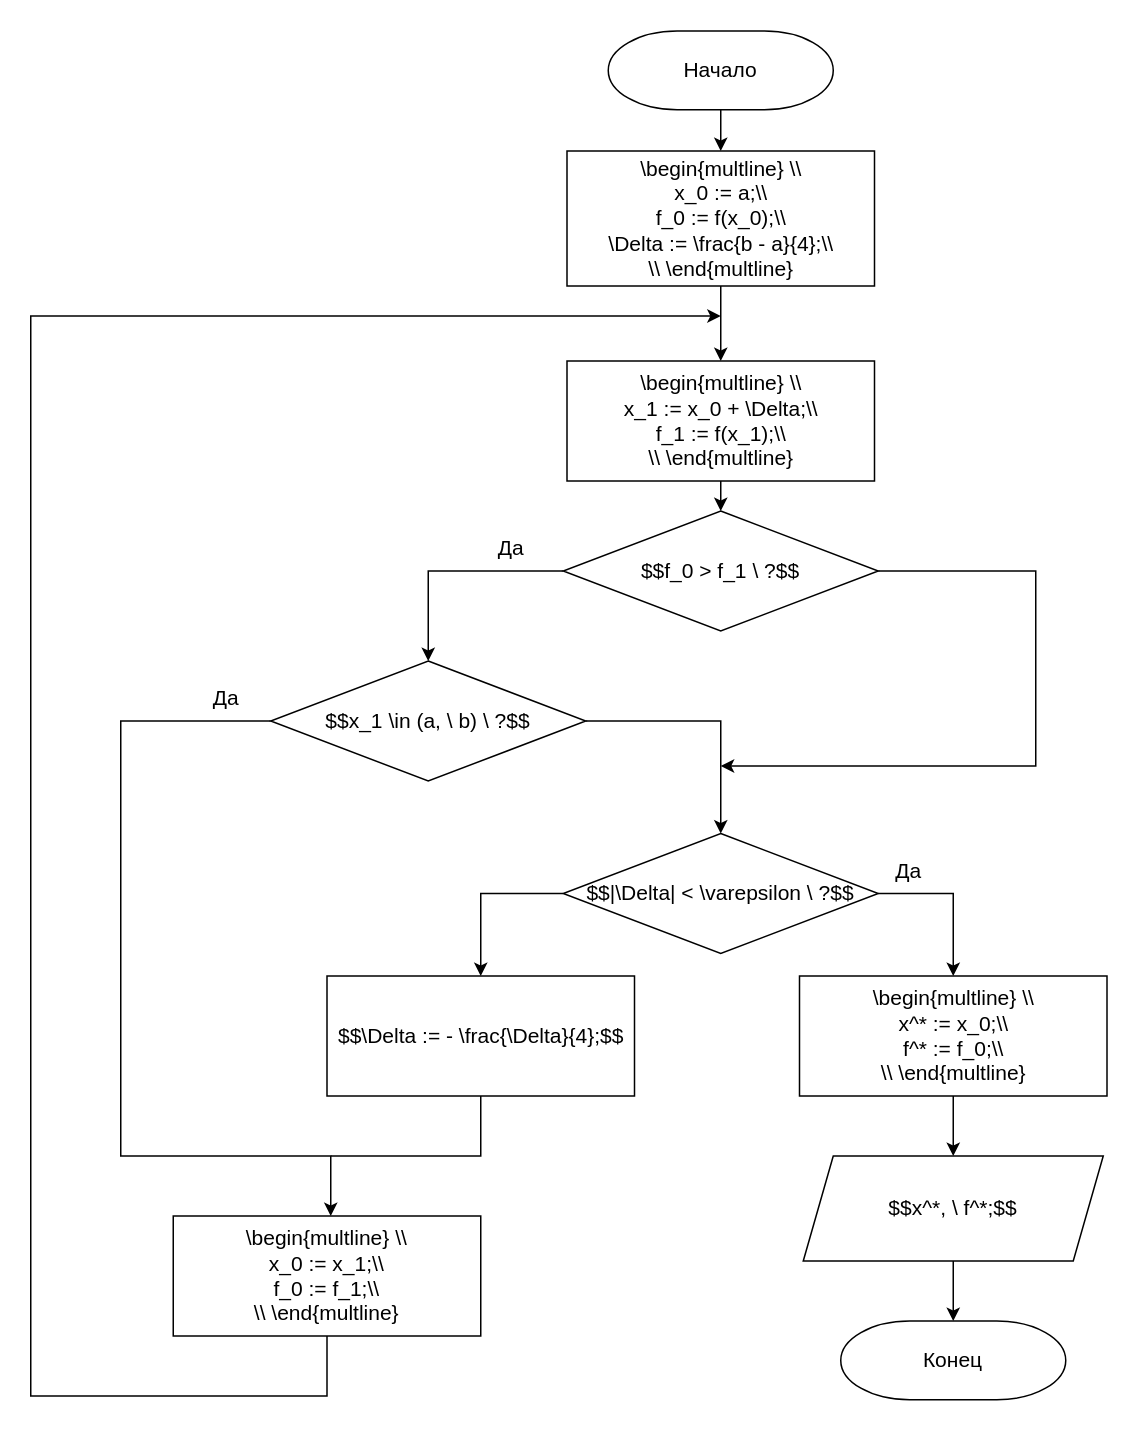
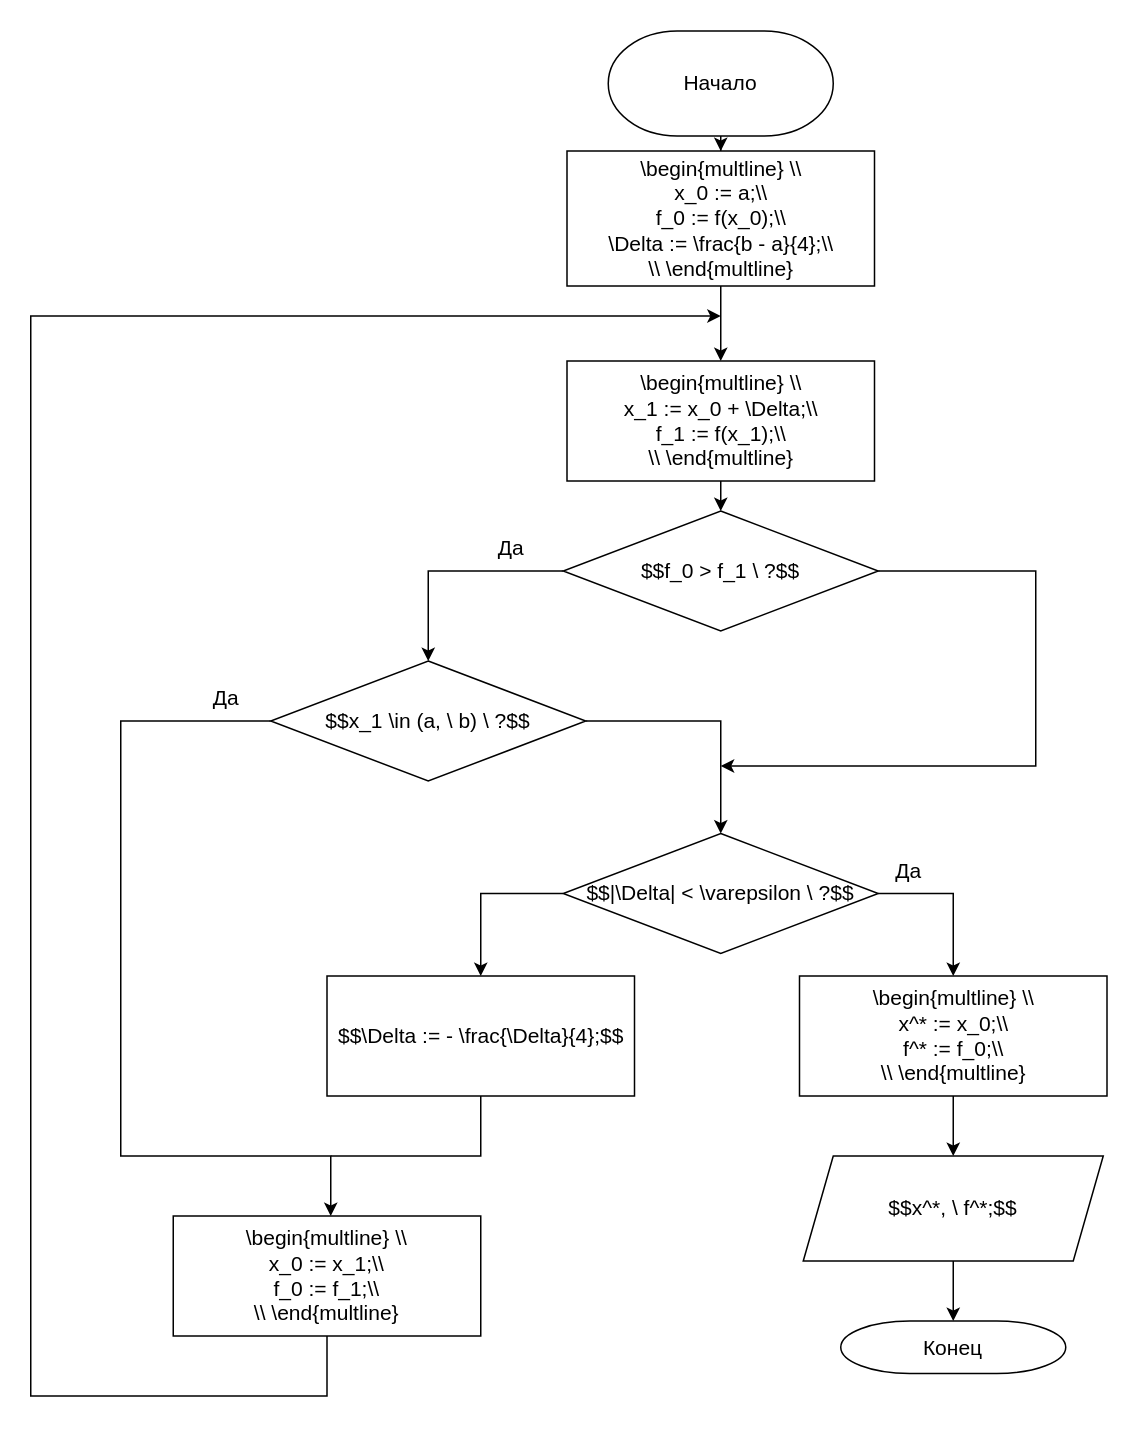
- <mxCell id="3" value="&lt;font style=&quot;font-size: 14px;&quot;&gt;Начало&lt;/font&gt;" style="strokeWidth=1;html=1;shape=mxgraph.flowchart.terminator;whiteSpace=wrap;strokeColor=default;gradientColor=none;" parent="1" vertex="1"><mxGeometry x="405" y="20" width="150" height="52.5" as="geometry" /></mxCell>
+ <mxCell id="3" value="&lt;font style=&quot;font-size: 14px;&quot;&gt;Начало&lt;/font&gt;" style="strokeWidth=1;html=1;shape=mxgraph.flowchart.terminator;whiteSpace=wrap;strokeColor=default;gradientColor=none;" parent="1" vertex="1"><mxGeometry x="405" y="20" width="150" height="70" as="geometry" /></mxCell>
- <mxCell id="12" value="&lt;font style=&quot;font-size: 14px;&quot;&gt;Конец&lt;/font&gt;" style="strokeWidth=1;html=1;shape=mxgraph.flowchart.terminator;whiteSpace=wrap;strokeColor=default;gradientColor=none;" parent="1" vertex="1"><mxGeometry x="560" y="880" width="150" height="52.5" as="geometry" /></mxCell>
+ <mxCell id="12" value="&lt;font style=&quot;font-size: 14px;&quot;&gt;Конец&lt;/font&gt;" style="strokeWidth=1;html=1;shape=mxgraph.flowchart.terminator;whiteSpace=wrap;strokeColor=default;gradientColor=none;" parent="1" vertex="1"><mxGeometry x="560" y="880" width="150" height="35" as="geometry" /></mxCell>
